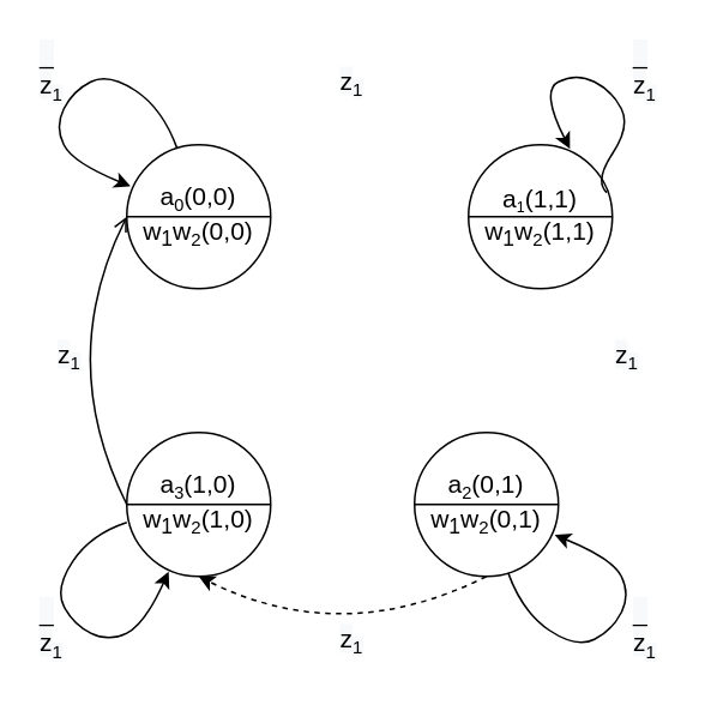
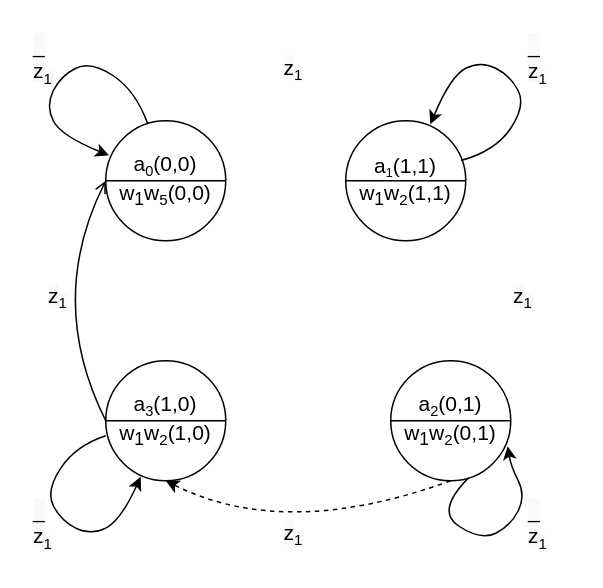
- <mxCell id="2" value="&lt;font style=&quot;text-align: left ; font-size: 14px&quot;&gt;a&lt;/font&gt;&lt;font style=&quot;text-align: left&quot;&gt;&lt;span style=&quot;font-size: 11.667px&quot;&gt;&lt;sub&gt;0&lt;/sub&gt;&lt;/span&gt;&lt;span style=&quot;font-size: 14px&quot;&gt;(0,0)&lt;br&gt;&lt;/span&gt;&lt;span style=&quot;text-align: center ; font-size: 14px&quot;&gt;w&lt;sub&gt;1&lt;/sub&gt;&lt;/span&gt;&lt;span style=&quot;text-align: center ; font-size: 14px&quot;&gt;w&lt;/span&gt;&lt;sub style=&quot;text-align: center&quot;&gt;2&lt;/sub&gt;&lt;span style=&quot;text-align: center ; font-size: 14px&quot;&gt;(0,0)&lt;/span&gt;&lt;span style=&quot;font-size: 14px&quot;&gt;&lt;br&gt;&lt;/span&gt;&lt;/font&gt;" style="shape=lineEllipse;perimeter=ellipsePerimeter;whiteSpace=wrap;html=1;backgroundOutline=1;" vertex="1" parent="1"><mxGeometry x="70" y="80" width="80" height="80" as="geometry" /></mxCell>
+ <mxCell id="2" value="&lt;font style=&quot;text-align: left ; font-size: 14px&quot;&gt;a&lt;/font&gt;&lt;font style=&quot;text-align: left&quot;&gt;&lt;span style=&quot;font-size: 11.667px&quot;&gt;&lt;sub&gt;0&lt;/sub&gt;&lt;/span&gt;&lt;span style=&quot;font-size: 14px&quot;&gt;(0,0)&lt;br&gt;&lt;/span&gt;&lt;span style=&quot;text-align: center ; font-size: 14px&quot;&gt;w&lt;sub&gt;1&lt;/sub&gt;&lt;/span&gt;&lt;span style=&quot;text-align: center ; font-size: 14px&quot;&gt;w&lt;/span&gt;&lt;sub style=&quot;text-align: center&quot;&gt;5&lt;/sub&gt;&lt;span style=&quot;text-align: center ; font-size: 14px&quot;&gt;(0,0)&lt;/span&gt;&lt;span style=&quot;font-size: 14px&quot;&gt;&lt;br&gt;&lt;/span&gt;&lt;/font&gt;" style="shape=lineEllipse;perimeter=ellipsePerimeter;whiteSpace=wrap;html=1;backgroundOutline=1;" vertex="1" parent="1"><mxGeometry x="70" y="80" width="80" height="80" as="geometry" /></mxCell>
- <mxCell id="3" value="&lt;font style=&quot;font-size: 14px&quot;&gt;a&lt;/font&gt;&lt;font size=&quot;1&quot;&gt;&lt;sub&gt;1&lt;/sub&gt;&lt;/font&gt;&lt;font&gt;&lt;span style=&quot;font-size: 14px&quot;&gt;(1,1)&lt;br&gt;&lt;/span&gt;&lt;span style=&quot;font-size: 14px&quot;&gt;w&lt;sub&gt;1&lt;/sub&gt;&lt;/span&gt;&lt;span style=&quot;font-size: 14px&quot;&gt;w&lt;/span&gt;&lt;sub&gt;2&lt;/sub&gt;&lt;span style=&quot;font-size: 14px&quot;&gt;(1,1)&lt;/span&gt;&lt;span style=&quot;font-size: 14px&quot;&gt;&lt;br&gt;&lt;/span&gt;&lt;/font&gt;" style="shape=lineEllipse;perimeter=ellipsePerimeter;whiteSpace=wrap;html=1;backgroundOutline=1;" vertex="1" parent="1"><mxGeometry x="260" y="80" width="80" height="80" as="geometry" /></mxCell>
+ <mxCell id="3" value="&lt;font style=&quot;font-size: 14px&quot;&gt;a&lt;/font&gt;&lt;font size=&quot;1&quot;&gt;&lt;sub&gt;1&lt;/sub&gt;&lt;/font&gt;&lt;font&gt;&lt;span style=&quot;font-size: 14px&quot;&gt;(1,1)&lt;br&gt;&lt;/span&gt;&lt;span style=&quot;font-size: 14px&quot;&gt;w&lt;sub&gt;1&lt;/sub&gt;&lt;/span&gt;&lt;span style=&quot;font-size: 14px&quot;&gt;w&lt;/span&gt;&lt;sub&gt;2&lt;/sub&gt;&lt;span style=&quot;font-size: 14px&quot;&gt;(1,1)&lt;/span&gt;&lt;span style=&quot;font-size: 14px&quot;&gt;&lt;br&gt;&lt;/span&gt;&lt;/font&gt;" style="shape=lineEllipse;perimeter=ellipsePerimeter;whiteSpace=wrap;html=1;backgroundOutline=1;" vertex="1" parent="1"><mxGeometry x="230" y="80" width="80" height="80" as="geometry" /></mxCell>
- <mxCell id="5" value="&lt;font style=&quot;font-size: 14px&quot;&gt;a&lt;/font&gt;&lt;font&gt;&lt;span style=&quot;font-size: 11.667px&quot;&gt;&lt;sub&gt;2&lt;/sub&gt;&lt;/span&gt;&lt;span style=&quot;font-size: 14px&quot;&gt;(0,1)&lt;br&gt;&lt;/span&gt;&lt;span style=&quot;font-size: 14px&quot;&gt;w&lt;sub&gt;1&lt;/sub&gt;&lt;/span&gt;&lt;span style=&quot;font-size: 14px&quot;&gt;w&lt;/span&gt;&lt;sub&gt;2&lt;/sub&gt;&lt;span style=&quot;font-size: 14px&quot;&gt;(0,1)&lt;/span&gt;&lt;span style=&quot;font-size: 14px&quot;&gt;&lt;br&gt;&lt;/span&gt;&lt;/font&gt;" style="shape=lineEllipse;perimeter=ellipsePerimeter;whiteSpace=wrap;html=1;backgroundOutline=1;" vertex="1" parent="1"><mxGeometry x="230" y="240" width="80" height="80" as="geometry" /></mxCell>
+ <mxCell id="5" value="&lt;font style=&quot;font-size: 14px&quot;&gt;a&lt;/font&gt;&lt;font&gt;&lt;span style=&quot;font-size: 11.667px&quot;&gt;&lt;sub&gt;2&lt;/sub&gt;&lt;/span&gt;&lt;span style=&quot;font-size: 14px&quot;&gt;(0,1)&lt;br&gt;&lt;/span&gt;&lt;span style=&quot;font-size: 14px&quot;&gt;w&lt;sub&gt;1&lt;/sub&gt;&lt;/span&gt;&lt;span style=&quot;font-size: 14px&quot;&gt;w&lt;/span&gt;&lt;sub&gt;2&lt;/sub&gt;&lt;span style=&quot;font-size: 14px&quot;&gt;(0,1)&lt;/span&gt;&lt;span style=&quot;font-size: 14px&quot;&gt;&lt;br&gt;&lt;/span&gt;&lt;/font&gt;" style="shape=lineEllipse;perimeter=ellipsePerimeter;whiteSpace=wrap;html=1;backgroundOutline=1;" vertex="1" parent="1"><mxGeometry x="260" y="240" width="80" height="80" as="geometry" /></mxCell>
